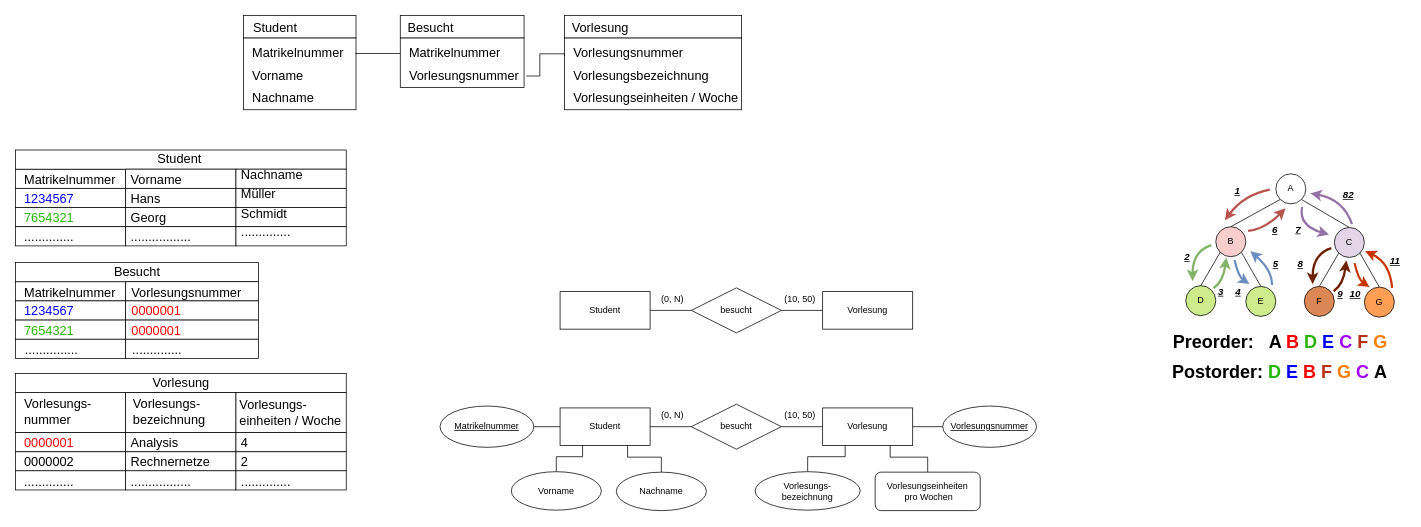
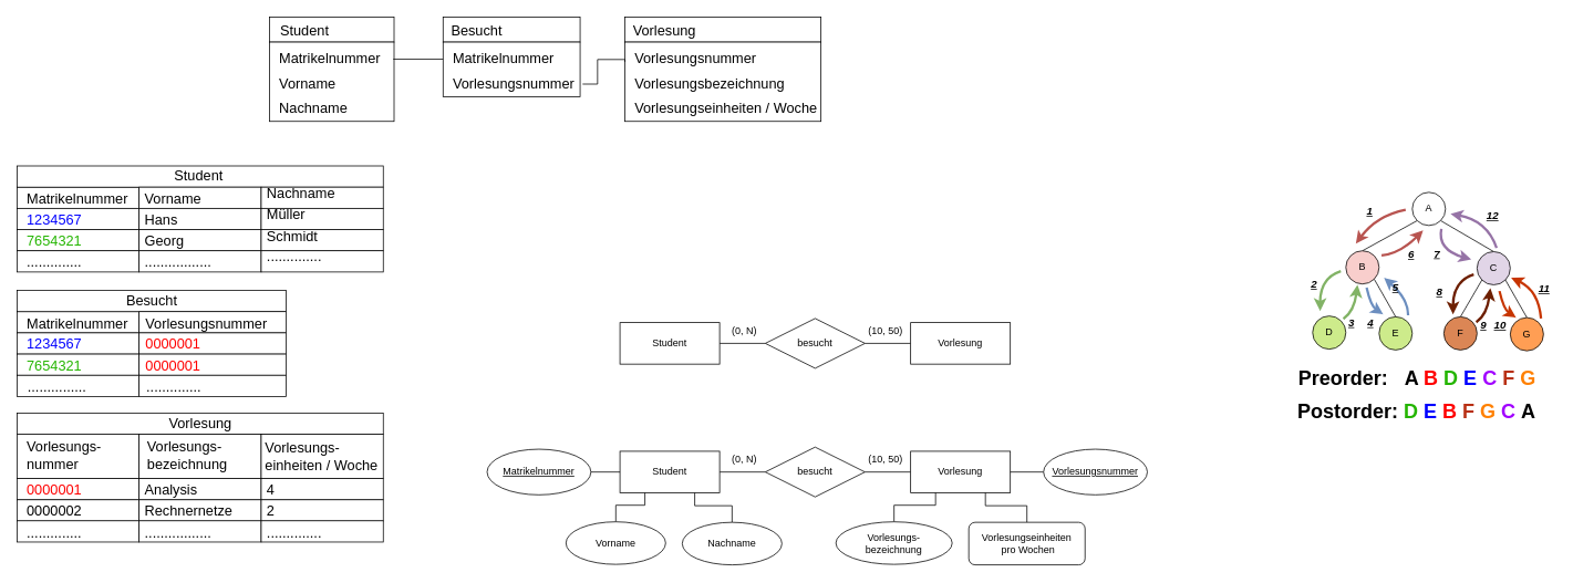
- <mxCell id="152" value="&lt;b&gt;&lt;font style=&quot;font-size: 13px&quot;&gt;82&lt;/font&gt;&lt;/b&gt;" style="text;html=1;strokeColor=none;fillColor=none;align=center;verticalAlign=middle;whiteSpace=wrap;rounded=0;perimeterSpacing=2;fontSize=16;fontStyle=6" vertex="1" parent="1"><mxGeometry x="1785" y="243" width="24" height="30" as="geometry" /></mxCell>
+ <mxCell id="152" value="&lt;b&gt;&lt;font style=&quot;font-size: 13px&quot;&gt;12&lt;/font&gt;&lt;/b&gt;" style="text;html=1;strokeColor=none;fillColor=none;align=center;verticalAlign=middle;whiteSpace=wrap;rounded=0;perimeterSpacing=2;fontSize=16;fontStyle=6" vertex="1" parent="1"><mxGeometry x="1785" y="243" width="24" height="30" as="geometry" /></mxCell>
- <mxCell id="145" value="&lt;b&gt;&lt;font style=&quot;font-size: 13px&quot;&gt;5&lt;/font&gt;&lt;/b&gt;" style="text;html=1;strokeColor=none;fillColor=none;align=center;verticalAlign=middle;whiteSpace=wrap;rounded=0;perimeterSpacing=2;fontSize=16;fontStyle=6" vertex="1" parent="1"><mxGeometry x="1688" y="335" width="24" height="30" as="geometry" /></mxCell>
+ <mxCell id="145" value="&lt;b&gt;&lt;font style=&quot;font-size: 13px&quot;&gt;5&lt;/font&gt;&lt;/b&gt;" style="text;html=1;strokeColor=none;fillColor=none;align=center;verticalAlign=middle;whiteSpace=wrap;rounded=0;perimeterSpacing=2;fontSize=16;fontStyle=6" vertex="1" parent="1"><mxGeometry x="1668" y="330" width="24" height="30" as="geometry" /></mxCell>
- <mxCell id="121" style="edgeStyle=none;rounded=0;orthogonalLoop=1;jettySize=auto;html=1;exitX=0;exitY=1;exitDx=0;exitDy=0;entryX=0.5;entryY=0;entryDx=0;entryDy=0;endArrow=none;endFill=0;" edge="1" parent="1" source="122" target="123"><mxGeometry relative="1" as="geometry" /></mxCell>
